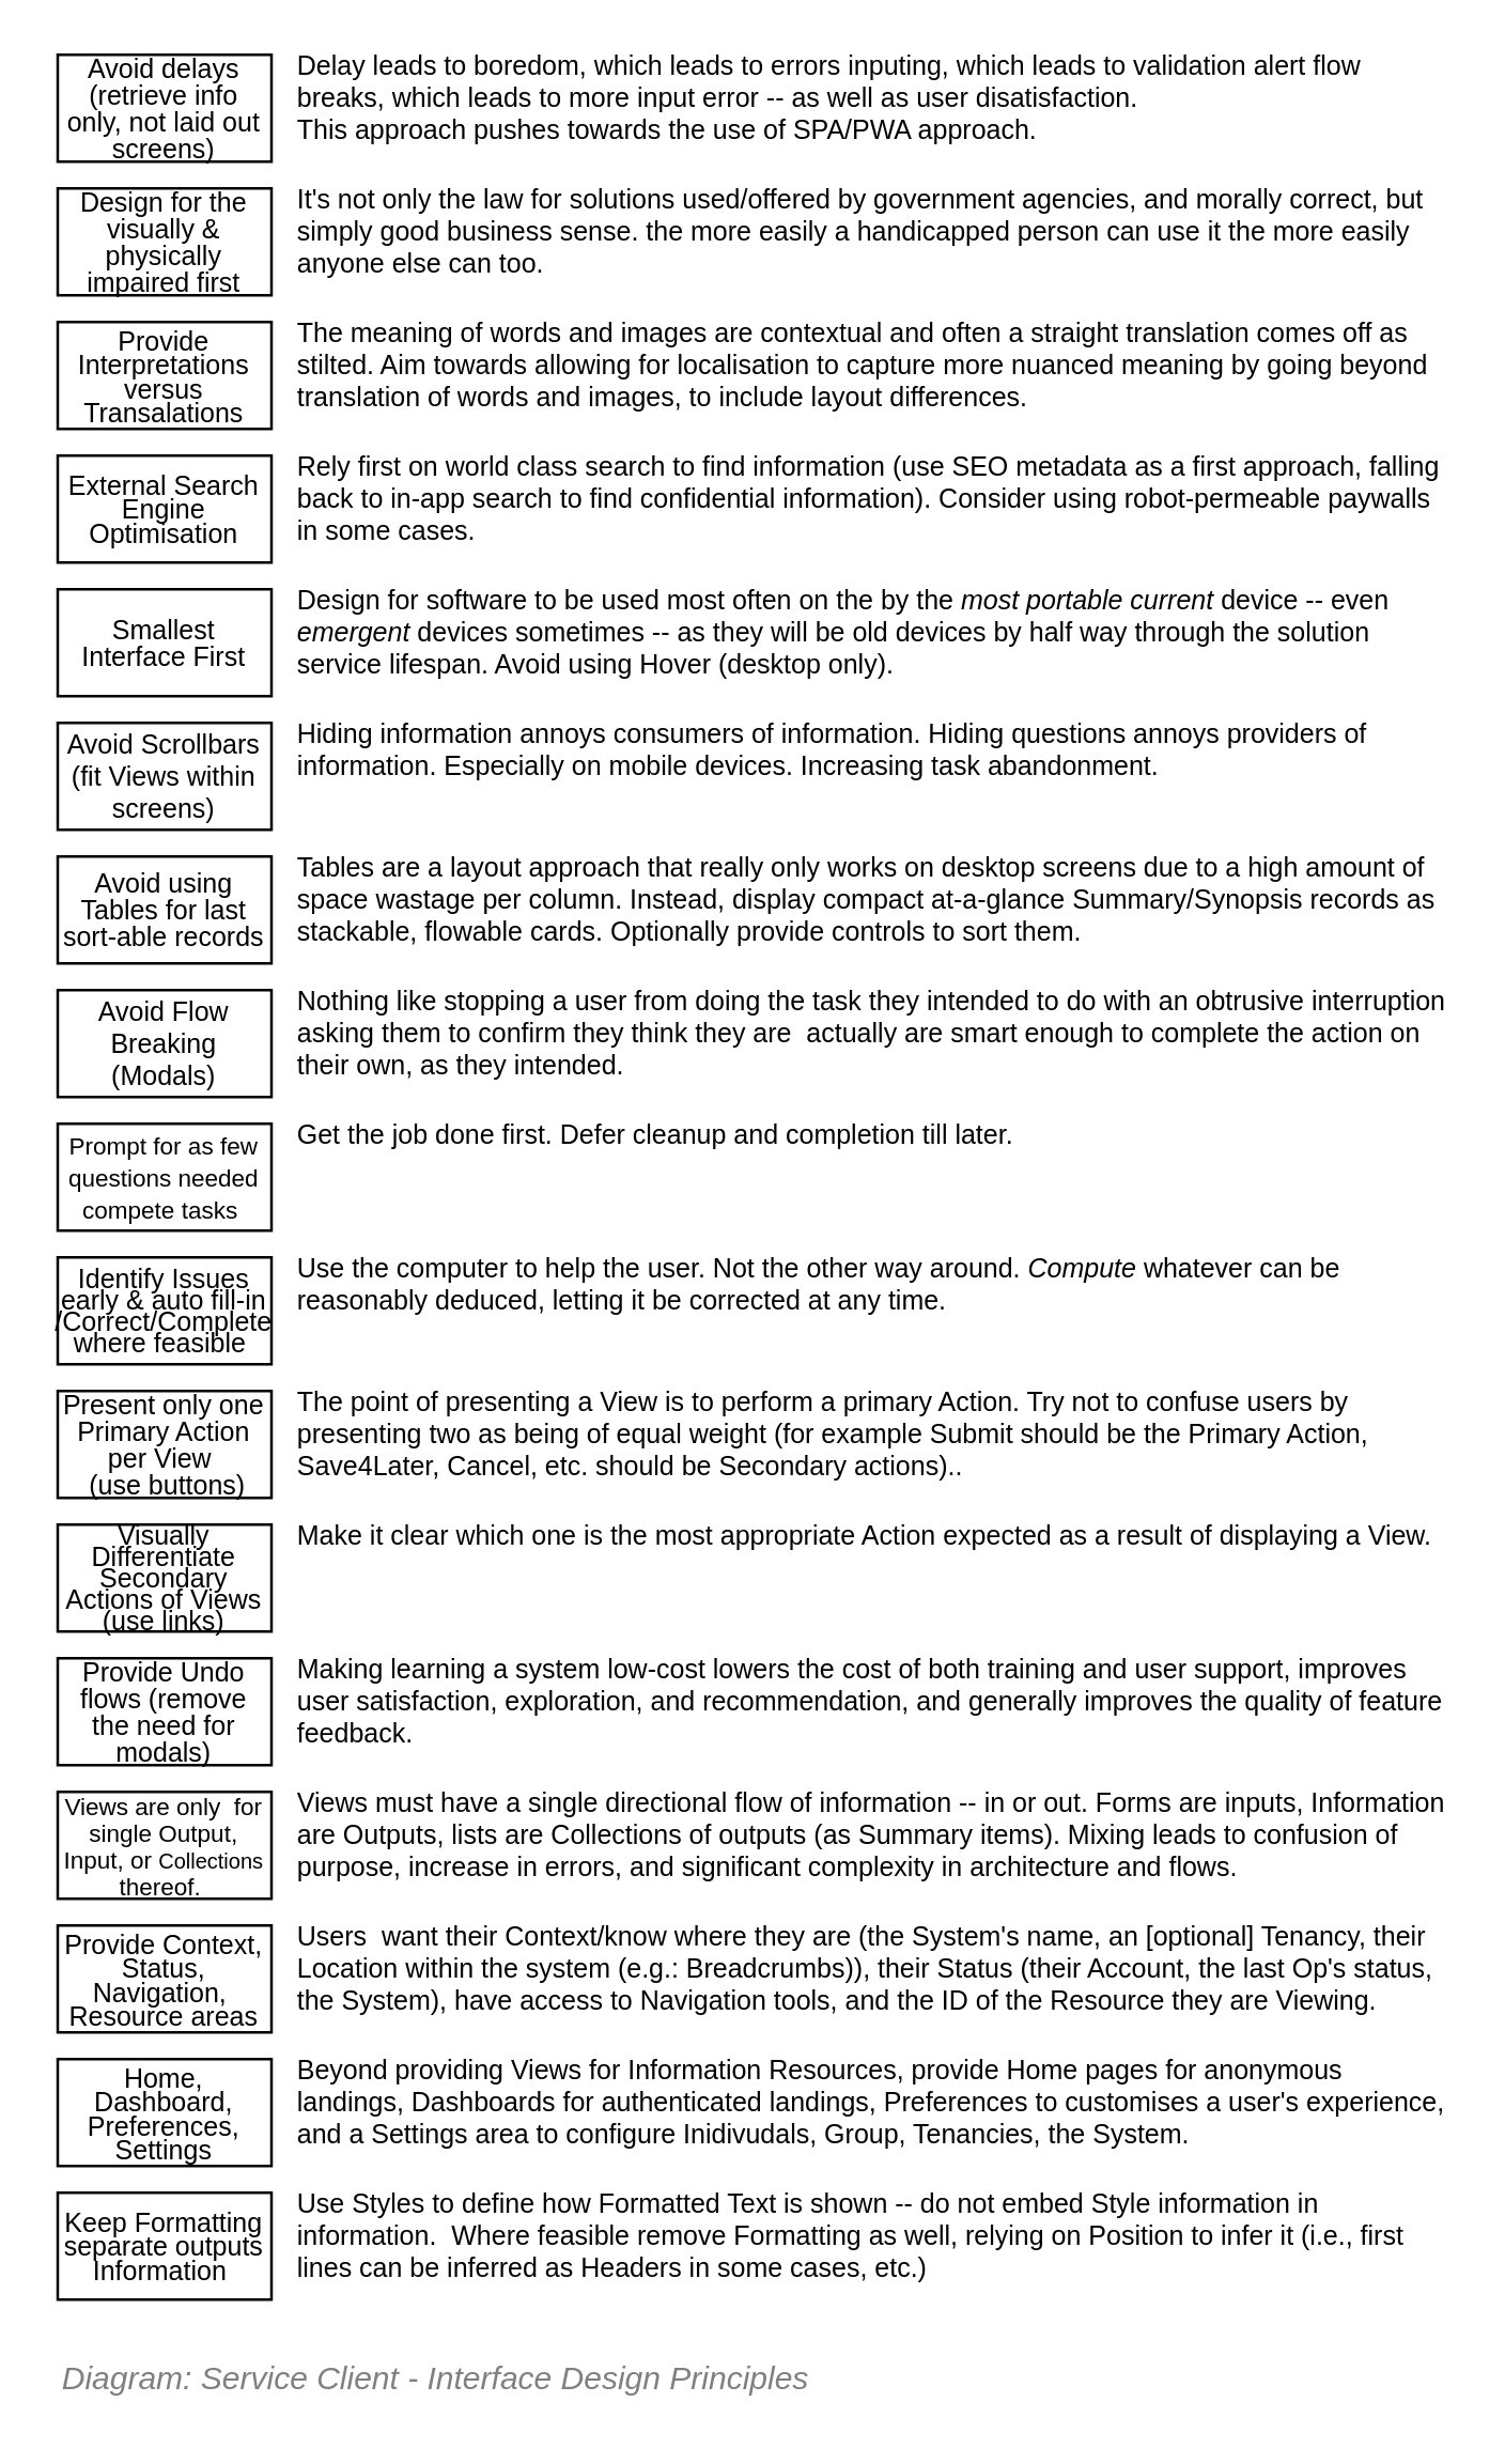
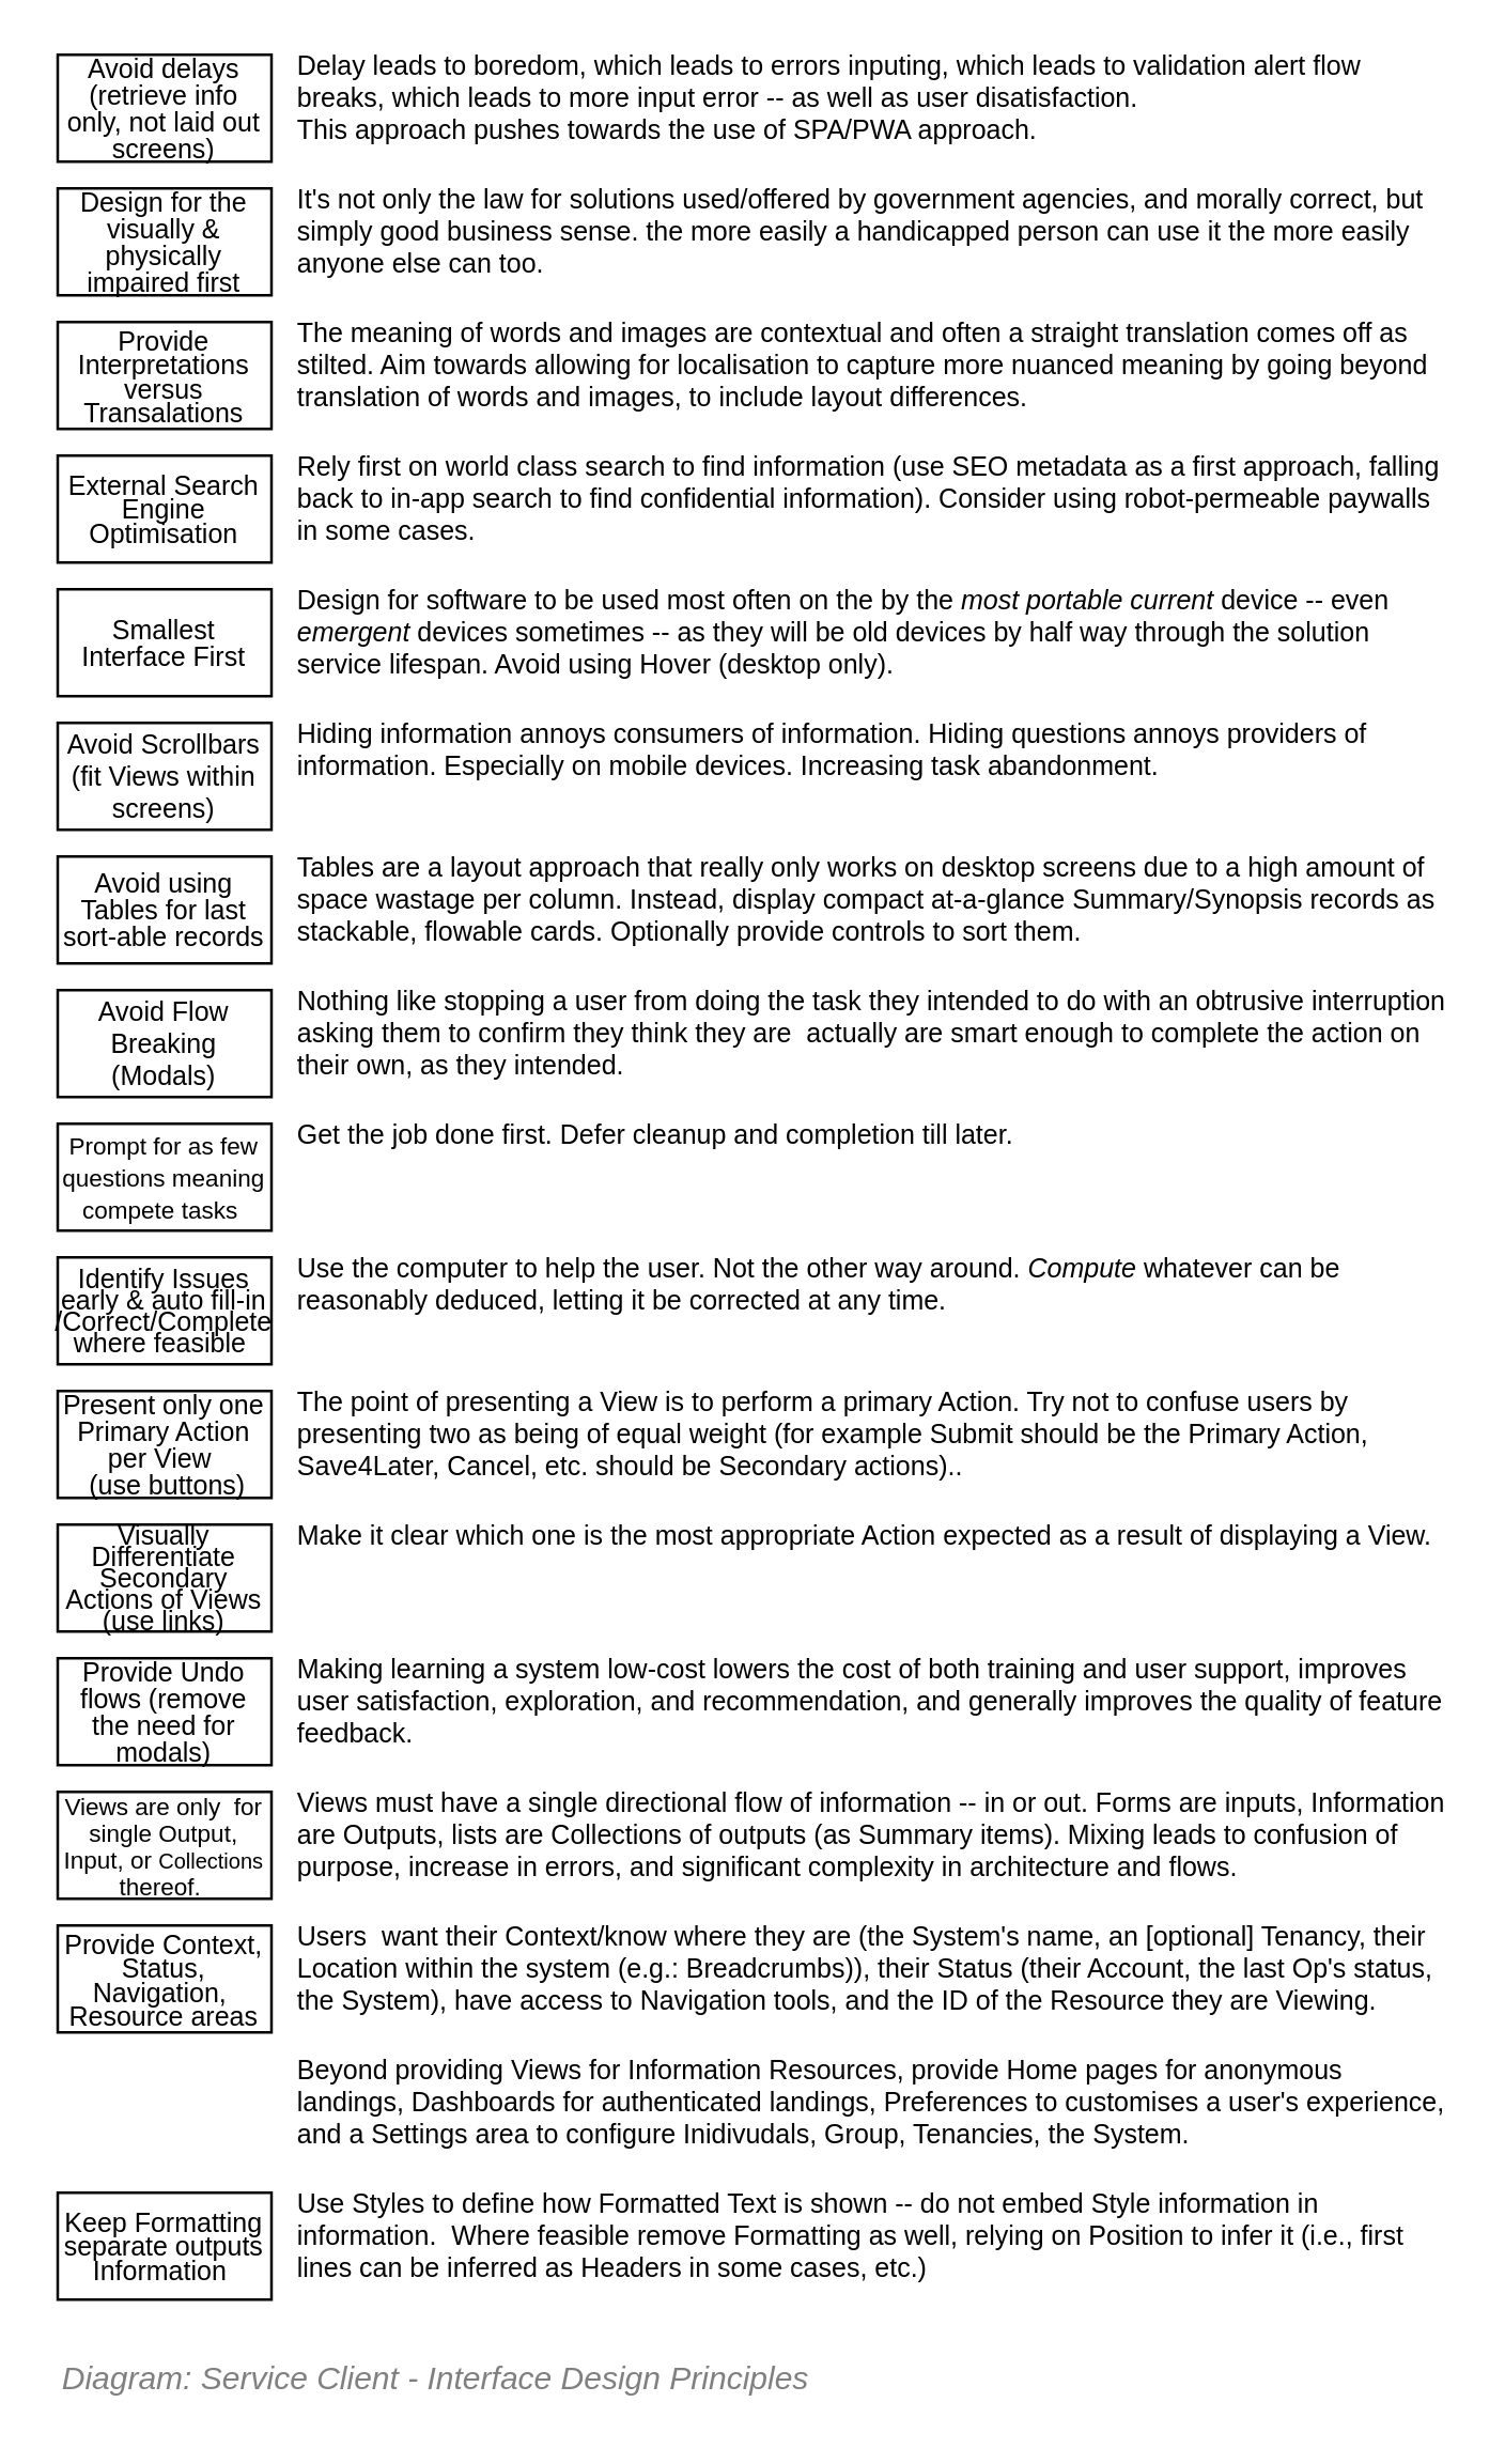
- <mxCell id="10" value="&lt;font style=&quot;font-size: 9px&quot;&gt;Prompt for as few questions needed compete tasks&amp;nbsp;&lt;/font&gt;" style="rounded=0;whiteSpace=wrap;html=1;strokeWidth=1;fontSize=10;" vertex="1" parent="1"><mxGeometry x="21" y="420" width="80" height="40" as="geometry" /></mxCell>
+ <mxCell id="10" value="&lt;font style=&quot;font-size: 9px&quot;&gt;Prompt for as few questions meaning compete tasks&amp;nbsp;&lt;/font&gt;" style="rounded=0;whiteSpace=wrap;html=1;strokeWidth=1;fontSize=10;" vertex="1" parent="1"><mxGeometry x="21" y="420" width="80" height="40" as="geometry" /></mxCell>
- <mxCell id="28" value="&lt;p style=&quot;line-height: 90%&quot;&gt;&lt;font size=&quot;1&quot;&gt;Home, Dashboard, Preferences,&lt;br&gt;Settings&lt;/font&gt;&lt;/p&gt;" style="rounded=0;whiteSpace=wrap;html=1;strokeWidth=1;fontSize=10;" vertex="1" parent="1"><mxGeometry x="21" y="770" width="80" height="40" as="geometry" /></mxCell>
